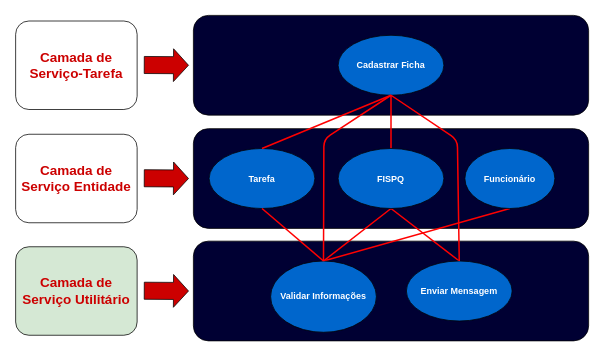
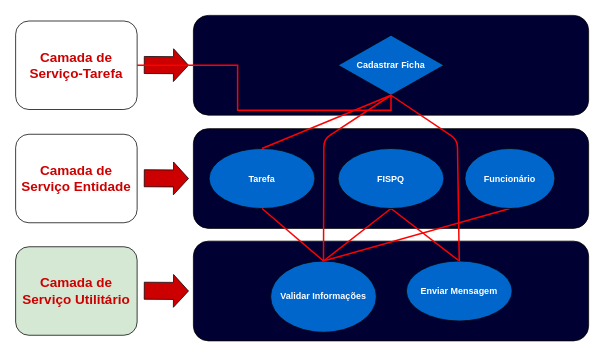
- <mxCell id="4" value="Cadastrar Ficha" style="ellipse;whiteSpace=wrap;html=1;fillColor=#0066CC;fontColor=#FFFFFF;fontStyle=1" vertex="1" parent="1"><mxGeometry x="450" y="46.5" width="141" height="80" as="geometry" /></mxCell>
+ <mxCell id="4" value="Cadastrar Ficha" style="rhombus;whiteSpace=wrap;html=1;fillColor=#0066CC;fontColor=#FFFFFF;fontStyle=1;" vertex="1" parent="1"><mxGeometry x="450" y="46.5" width="141" height="80" as="geometry" /></mxCell>
- <mxCell id="16" style="edgeStyle=orthogonalEdgeStyle;rounded=0;orthogonalLoop=1;jettySize=auto;html=1;exitX=0.5;exitY=1;exitDx=0;exitDy=0;entryX=0.5;entryY=0;entryDx=0;entryDy=0;strokeWidth=2;strokeColor=#FF0000;endArrow=none;endFill=0;" edge="1" parent="1" source="4" target="19"><mxGeometry relative="1" as="geometry" /></mxCell>
+ <mxCell id="16" style="edgeStyle=orthogonalEdgeStyle;rounded=0;orthogonalLoop=1;jettySize=auto;html=1;exitX=0.5;exitY=1;exitDx=0;exitDy=0;strokeWidth=2;strokeColor=#FF0000;endArrow=none;endFill=0;" edge="1" parent="1" source="4" target="5"><mxGeometry relative="1" as="geometry" /></mxCell>
